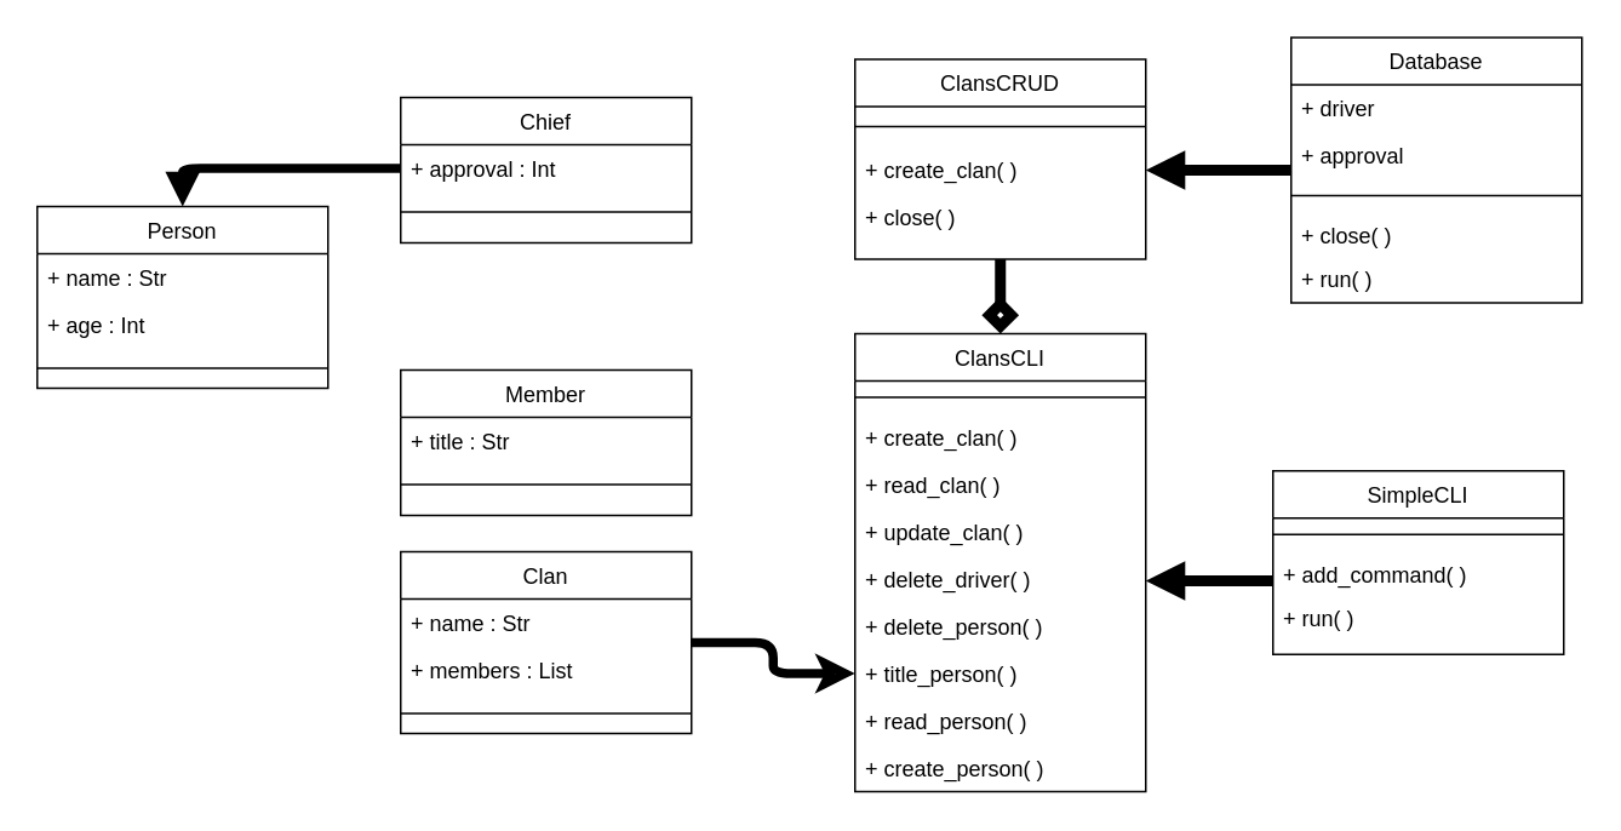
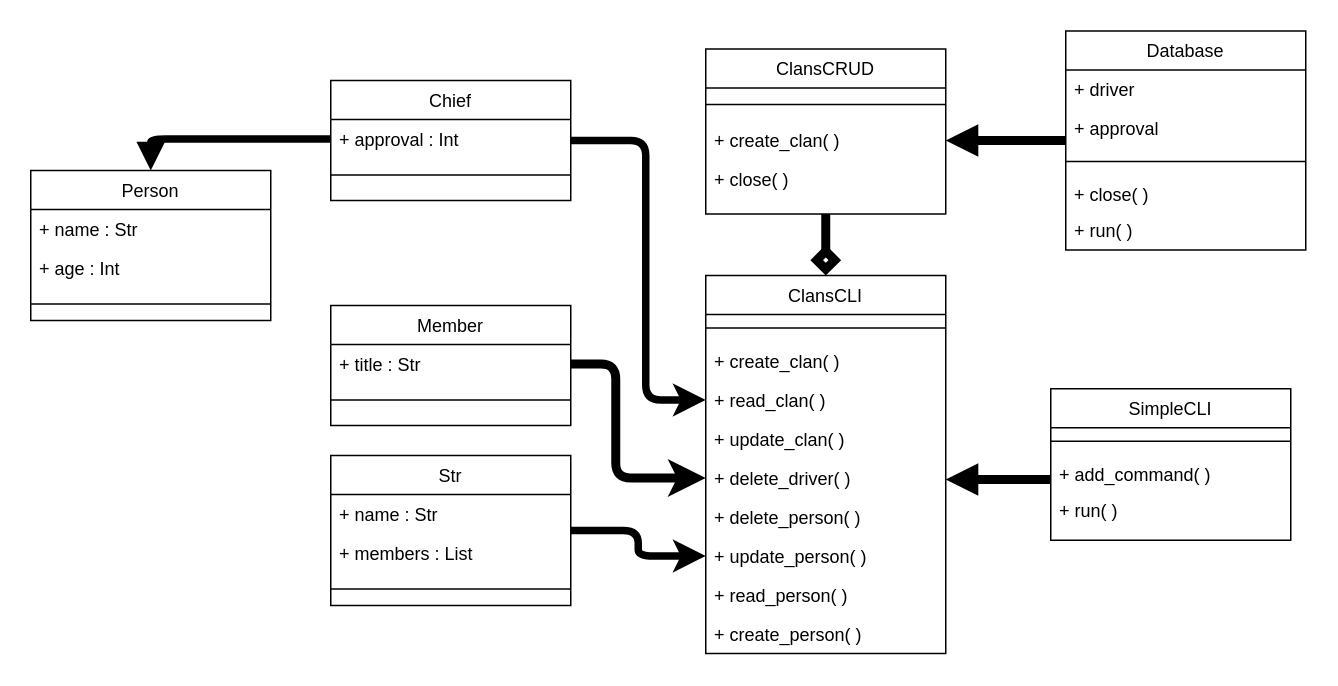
+ <mxCell id="45" value="" style="endArrow=classic;endFill=0;html=1;edgeStyle=orthogonalEdgeStyle;align=left;verticalAlign=top;entryX=0;entryY=0.5;entryDx=0;entryDy=0;strokeWidth=5;" edge="1" parent="1" source="10" target="33"><mxGeometry x="-1" relative="1" as="geometry"><mxPoint x="390" y="153" as="sourcePoint" /><mxPoint x="550" y="153" as="targetPoint" /><Array as="points"><mxPoint x="430" y="93" /><mxPoint x="430" y="266" /></Array></mxGeometry></mxCell>
+ <mxCell id="6" style="edgeStyle=orthogonalEdgeStyle;rounded=1;orthogonalLoop=1;jettySize=auto;html=1;entryX=0;entryY=0.5;entryDx=0;entryDy=0;startArrow=none;startFill=0;endArrow=classic;endFill=0;exitX=1;exitY=0.5;exitDx=0;exitDy=0;strokeWidth=6;" edge="1" parent="1" source="8" target="35"><mxGeometry relative="1" as="geometry"><Array as="points"><mxPoint x="410" y="242" /><mxPoint x="410" y="318" /></Array></mxGeometry></mxCell>
- <mxCell id="14" value="Clan" style="swimlane;fontStyle=0;align=center;verticalAlign=top;childLayout=stackLayout;horizontal=1;startSize=26;horizontalStack=0;resizeParent=1;resizeLast=0;collapsible=1;marginBottom=0;rounded=0;shadow=0;strokeWidth=1;" parent="1" vertex="1"><mxGeometry x="220" y="303" width="160" height="100" as="geometry"><mxRectangle x="550" y="140" width="160" height="26" as="alternateBounds" /></mxGeometry></mxCell>
+ <mxCell id="14" value="Str" style="swimlane;fontStyle=0;align=center;verticalAlign=top;childLayout=stackLayout;horizontal=1;startSize=26;horizontalStack=0;resizeParent=1;resizeLast=0;collapsible=1;marginBottom=0;rounded=0;shadow=0;strokeWidth=1;" parent="1" vertex="1"><mxGeometry x="220" y="303" width="160" height="100" as="geometry"><mxRectangle x="550" y="140" width="160" height="26" as="alternateBounds" /></mxGeometry></mxCell>
- <mxCell id="37" value="+ title_person( )" style="text;align=left;verticalAlign=top;spacingLeft=4;spacingRight=4;overflow=hidden;rotatable=0;points=[[0,0.5],[1,0.5]];portConstraint=eastwest;rounded=0;shadow=0;html=0;" vertex="1" parent="30"><mxGeometry y="174" width="160" height="26" as="geometry" /></mxCell>
+ <mxCell id="37" value="+ update_person( )" style="text;align=left;verticalAlign=top;spacingLeft=4;spacingRight=4;overflow=hidden;rotatable=0;points=[[0,0.5],[1,0.5]];portConstraint=eastwest;rounded=0;shadow=0;html=0;" vertex="1" parent="30"><mxGeometry y="174" width="160" height="26" as="geometry" /></mxCell>
